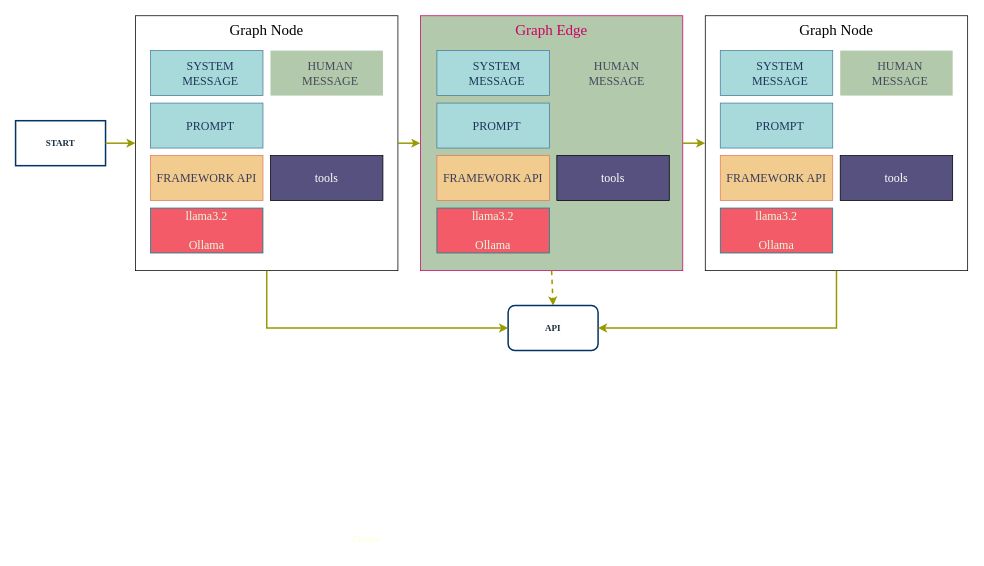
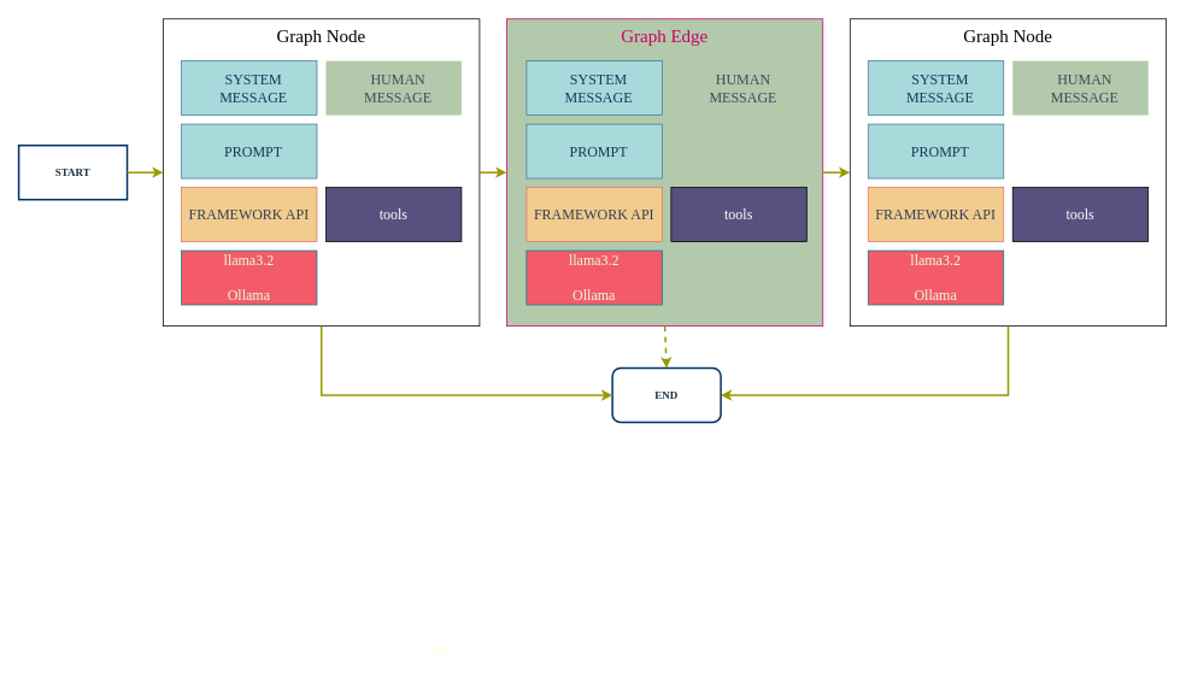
- <mxCell id="10" value="API" style="rounded=1;whiteSpace=wrap;html=1;strokeColor=#003366;fontColor=#182E3E;fillColor=default;fontFamily=Poppins;strokeWidth=2;fontStyle=1" parent="1" vertex="1"><mxGeometry x="677" y="407" width="120" height="60" as="geometry" /></mxCell>
+ <mxCell id="10" value="END" style="rounded=1;whiteSpace=wrap;html=1;strokeColor=#003366;fontColor=#182E3E;fillColor=default;fontFamily=Poppins;strokeWidth=2;fontStyle=1" parent="1" vertex="1"><mxGeometry x="677" y="407" width="120" height="60" as="geometry" /></mxCell>
- <mxCell id="14" value="Chroma" style="text;align=center;verticalAlign=middle;resizable=0;points=[];autosize=1;strokeColor=none;fillColor=none;fontColor=#FFFFCC;fontFamily=Poppins;" parent="1" vertex="1"><mxGeometry x="453.75" y="702.5" width="70" height="30" as="geometry" /></mxCell>
+ <mxCell id="14" value="Node" style="text;align=center;verticalAlign=middle;resizable=0;points=[];autosize=1;strokeColor=none;fillColor=none;fontColor=#FFFFCC;fontFamily=Poppins;" parent="1" vertex="1"><mxGeometry x="453.75" y="702.5" width="70" height="30" as="geometry" /></mxCell>
